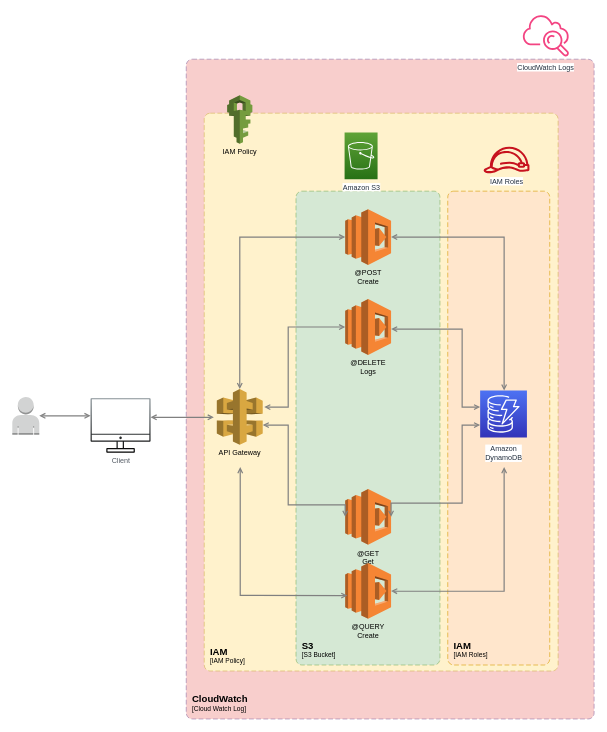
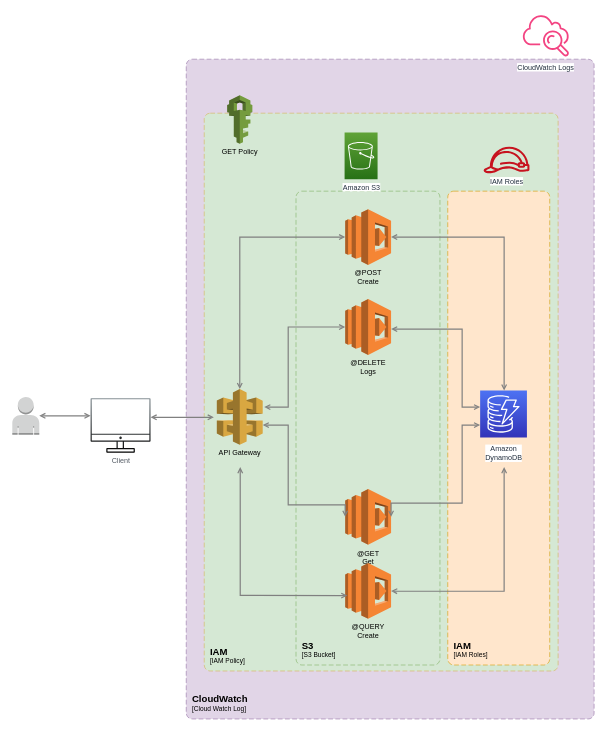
- <mxCell id="27" value="IAM Policy" style="outlineConnect=0;dashed=0;verticalLabelPosition=bottom;verticalAlign=top;align=center;html=1;shape=mxgraph.aws3.iam;fillColor=#759C3E;gradientColor=none;" vertex="1" parent="1"><mxGeometry x="378.25" y="158" width="42" height="81" as="geometry" /></mxCell>
+ <mxCell id="27" value="GET Policy" style="outlineConnect=0;dashed=0;verticalLabelPosition=bottom;verticalAlign=top;align=center;html=1;shape=mxgraph.aws3.iam;fillColor=#759C3E;gradientColor=none;" vertex="1" parent="1"><mxGeometry x="378.25" y="158" width="42" height="81" as="geometry" /></mxCell>
- <mxCell id="3" value="&lt;font style=&quot;font-size: 16px&quot;&gt;&lt;b&gt;&lt;div style=&quot;text-align: left&quot;&gt;IAM&lt;/div&gt;&lt;/b&gt;&lt;/font&gt;&lt;div style=&quot;text-align: left&quot;&gt;[IAM Policy]&lt;/div&gt;" style="rounded=1;fontSize=11;whiteSpace=wrap;html=1;dashed=1;arcSize=20;fillColor=#fff2cc;strokeColor=#d6b656;labelBackgroundColor=none;align=left;verticalAlign=bottom;labelBorderColor=none;spacingTop=0;spacing=10;dashPattern=8 4;metaEdit=1;rotatable=0;perimeter=rectanglePerimeter;noLabel=0;labelPadding=0;allowArrows=0;connectable=0;expand=0;recursiveResize=0;editable=1;pointerEvents=0;absoluteArcSize=1;points=[[0.25,0,0],[0.5,0,0],[0.75,0,0],[1,0.25,0],[1,0.5,0],[1,0.75,0],[0.75,1,0],[0.5,1,0],[0.25,1,0],[0,0.75,0],[0,0.5,0],[0,0.25,0]];" vertex="1" parent="1"><mxGeometry x="340" y="188" width="590" height="930" as="geometry" /></mxCell>
+ <mxCell id="3" value="&lt;font style=&quot;font-size: 16px&quot;&gt;&lt;b&gt;&lt;div style=&quot;text-align: left&quot;&gt;IAM&lt;/div&gt;&lt;/b&gt;&lt;/font&gt;&lt;div style=&quot;text-align: left&quot;&gt;[IAM Policy]&lt;/div&gt;" style="rounded=1;fontSize=11;whiteSpace=wrap;html=1;dashed=1;arcSize=20;fillColor=#d5e8d4;strokeColor=#d6b656;labelBackgroundColor=none;align=left;verticalAlign=bottom;labelBorderColor=none;spacingTop=0;spacing=10;dashPattern=8 4;metaEdit=1;rotatable=0;perimeter=rectanglePerimeter;noLabel=0;labelPadding=0;allowArrows=0;connectable=0;expand=0;recursiveResize=0;editable=1;pointerEvents=0;absoluteArcSize=1;points=[[0.25,0,0],[0.5,0,0],[0.75,0,0],[1,0.25,0],[1,0.5,0],[1,0.75,0],[0.75,1,0],[0.5,1,0],[0.25,1,0],[0,0.75,0],[0,0.5,0],[0,0.25,0]];" vertex="1" parent="1"><mxGeometry x="340" y="188" width="590" height="930" as="geometry" /></mxCell>
- <mxCell id="2" value="&lt;font style=&quot;font-size: 16px&quot;&gt;&lt;b&gt;&lt;div style=&quot;text-align: left&quot;&gt;CloudWatch&lt;/div&gt;&lt;/b&gt;&lt;/font&gt;&lt;div style=&quot;text-align: left&quot;&gt;[Cloud Watch Log]&lt;/div&gt;" style="rounded=1;fontSize=11;whiteSpace=wrap;html=1;dashed=1;arcSize=20;fillColor=#f8cecc;strokeColor=#9673a6;labelBackgroundColor=none;align=left;verticalAlign=bottom;labelBorderColor=none;spacingTop=0;spacing=10;dashPattern=8 4;metaEdit=1;rotatable=0;perimeter=rectanglePerimeter;noLabel=0;labelPadding=0;allowArrows=0;connectable=0;expand=0;recursiveResize=0;editable=1;pointerEvents=0;absoluteArcSize=1;points=[[0.25,0,0],[0.5,0,0],[0.75,0,0],[1,0.25,0],[1,0.5,0],[1,0.75,0],[0.75,1,0],[0.5,1,0],[0.25,1,0],[0,0.75,0],[0,0.5,0],[0,0.25,0]];" vertex="1" parent="1"><mxGeometry x="310" y="98" width="680" height="1100" as="geometry" /></mxCell>
+ <mxCell id="2" value="&lt;font style=&quot;font-size: 16px&quot;&gt;&lt;b&gt;&lt;div style=&quot;text-align: left&quot;&gt;CloudWatch&lt;/div&gt;&lt;/b&gt;&lt;/font&gt;&lt;div style=&quot;text-align: left&quot;&gt;[Cloud Watch Log]&lt;/div&gt;" style="rounded=1;fontSize=11;whiteSpace=wrap;html=1;dashed=1;arcSize=20;fillColor=#e1d5e7;strokeColor=#9673a6;labelBackgroundColor=none;align=left;verticalAlign=bottom;labelBorderColor=none;spacingTop=0;spacing=10;dashPattern=8 4;metaEdit=1;rotatable=0;perimeter=rectanglePerimeter;noLabel=0;labelPadding=0;allowArrows=0;connectable=0;expand=0;recursiveResize=0;editable=1;pointerEvents=0;absoluteArcSize=1;points=[[0.25,0,0],[0.5,0,0],[0.75,0,0],[1,0.25,0],[1,0.5,0],[1,0.75,0],[0.75,1,0],[0.5,1,0],[0.25,1,0],[0,0.75,0],[0,0.5,0],[0,0.25,0]];" vertex="1" parent="1"><mxGeometry x="310" y="98" width="680" height="1100" as="geometry" /></mxCell>
